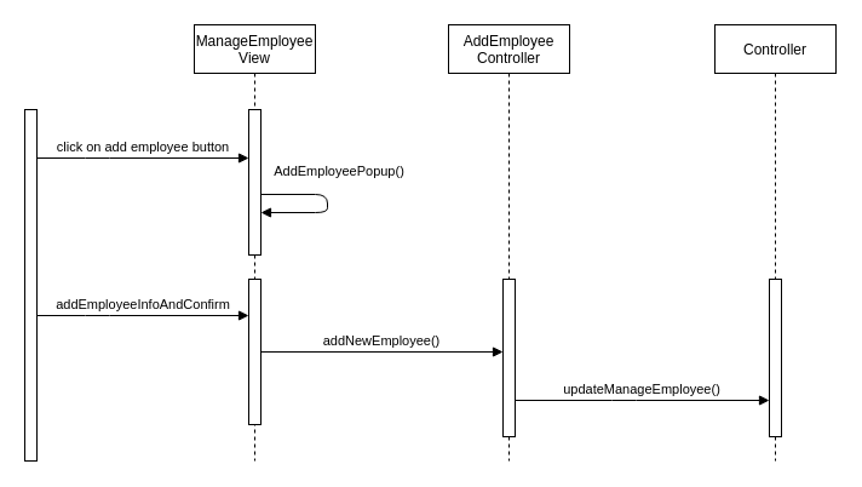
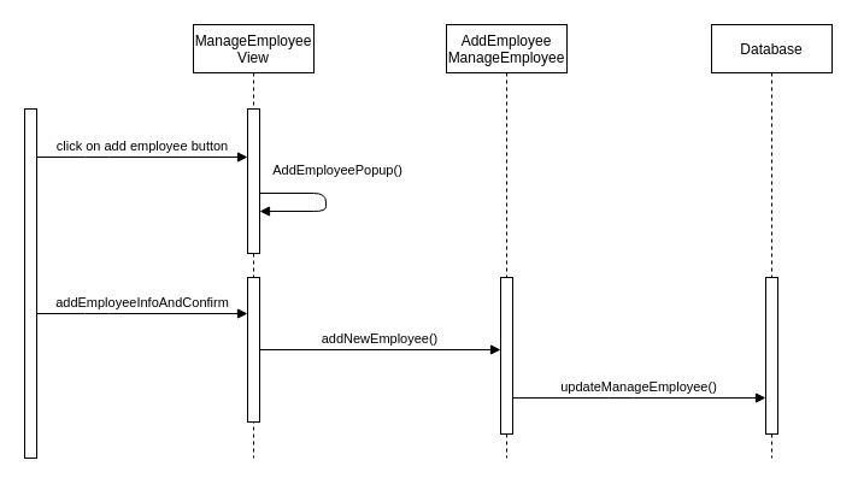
- <mxCell id="5" value="AddEmployee&#10;Controller" style="shape=umlLifeline;perimeter=lifelinePerimeter;container=1;collapsible=0;recursiveResize=0;rounded=0;shadow=0;strokeWidth=1;" vertex="1" parent="1"><mxGeometry x="370" y="20" width="100" height="360" as="geometry" /></mxCell>
+ <mxCell id="5" value="AddEmployee&#10;ManageEmployee" style="shape=umlLifeline;perimeter=lifelinePerimeter;container=1;collapsible=0;recursiveResize=0;rounded=0;shadow=0;strokeWidth=1;" vertex="1" parent="1"><mxGeometry x="370" y="20" width="100" height="360" as="geometry" /></mxCell>
- <mxCell id="8" value="Controller" style="shape=umlLifeline;perimeter=lifelinePerimeter;container=1;collapsible=0;recursiveResize=0;rounded=0;shadow=0;strokeWidth=1;" vertex="1" parent="1"><mxGeometry x="590" y="20" width="100" height="360" as="geometry" /></mxCell>
+ <mxCell id="8" value="Database" style="shape=umlLifeline;perimeter=lifelinePerimeter;container=1;collapsible=0;recursiveResize=0;rounded=0;shadow=0;strokeWidth=1;" vertex="1" parent="1"><mxGeometry x="590" y="20" width="100" height="360" as="geometry" /></mxCell>
